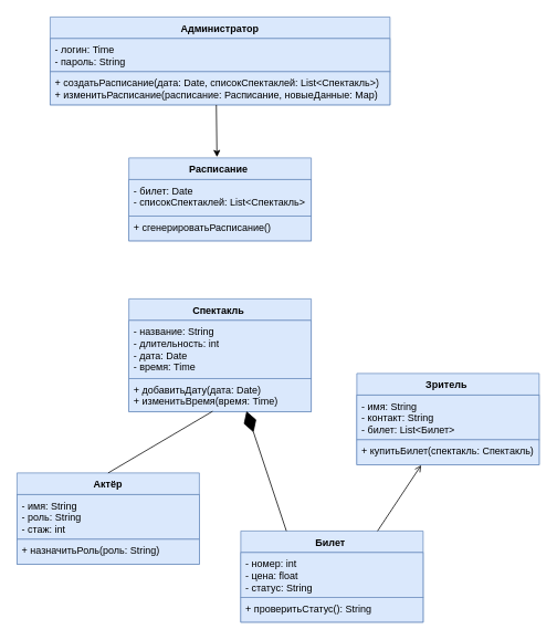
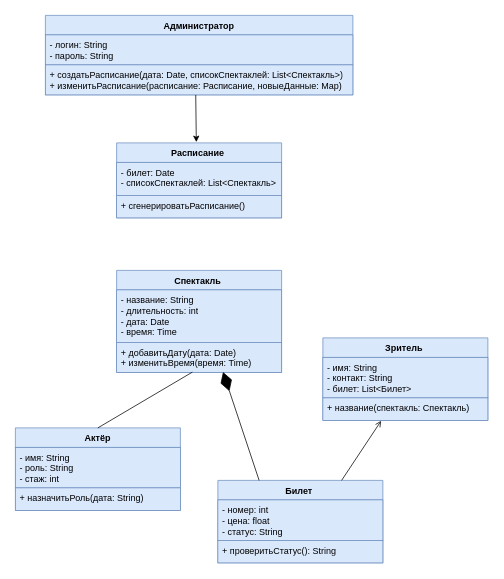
- <mxCell id="3" value="&lt;div&gt;- логин: Time&lt;/div&gt;&lt;div&gt;- пароль: String&lt;/div&gt;&lt;div&gt;&lt;br&gt;&lt;/div&gt;" style="text;strokeColor=#6c8ebf;fillColor=#dae8fc;align=left;verticalAlign=top;spacingLeft=4;spacingRight=4;overflow=hidden;rotatable=0;points=[[0,0.5],[1,0.5]];portConstraint=eastwest;whiteSpace=wrap;html=1;" vertex="1" parent="2"><mxGeometry y="26" width="410" height="40" as="geometry" /></mxCell>
+ <mxCell id="3" value="&lt;div&gt;- логин: String&lt;/div&gt;&lt;div&gt;- пароль: String&lt;/div&gt;&lt;div&gt;&lt;br&gt;&lt;/div&gt;" style="text;strokeColor=#6c8ebf;fillColor=#dae8fc;align=left;verticalAlign=top;spacingLeft=4;spacingRight=4;overflow=hidden;rotatable=0;points=[[0,0.5],[1,0.5]];portConstraint=eastwest;whiteSpace=wrap;html=1;" vertex="1" parent="2"><mxGeometry y="26" width="410" height="40" as="geometry" /></mxCell>
- <mxCell id="16" value="+ купитьБилет(спектакль: Спектакль)" style="text;strokeColor=#6c8ebf;fillColor=#dae8fc;align=left;verticalAlign=top;spacingLeft=4;spacingRight=4;overflow=hidden;rotatable=0;points=[[0,0.5],[1,0.5]];portConstraint=eastwest;whiteSpace=wrap;html=1;" vertex="1" parent="14"><mxGeometry y="80" width="220" height="30" as="geometry" /></mxCell>
+ <mxCell id="16" value="+ название(спектакль: Спектакль)" style="text;strokeColor=#6c8ebf;fillColor=#dae8fc;align=left;verticalAlign=top;spacingLeft=4;spacingRight=4;overflow=hidden;rotatable=0;points=[[0,0.5],[1,0.5]];portConstraint=eastwest;whiteSpace=wrap;html=1;" vertex="1" parent="14"><mxGeometry y="80" width="220" height="30" as="geometry" /></mxCell>
- <mxCell id="13" value="+ назначитьРоль(роль: String)" style="text;strokeColor=#6c8ebf;fillColor=#dae8fc;align=left;verticalAlign=top;spacingLeft=4;spacingRight=4;overflow=hidden;rotatable=0;points=[[0,0.5],[1,0.5]];portConstraint=eastwest;whiteSpace=wrap;html=1;" vertex="1" parent="11"><mxGeometry y="80" width="220" height="30" as="geometry" /></mxCell>
+ <mxCell id="13" value="+ назначитьРоль(дата: String)" style="text;strokeColor=#6c8ebf;fillColor=#dae8fc;align=left;verticalAlign=top;spacingLeft=4;spacingRight=4;overflow=hidden;rotatable=0;points=[[0,0.5],[1,0.5]];portConstraint=eastwest;whiteSpace=wrap;html=1;" vertex="1" parent="11"><mxGeometry y="80" width="220" height="30" as="geometry" /></mxCell>
